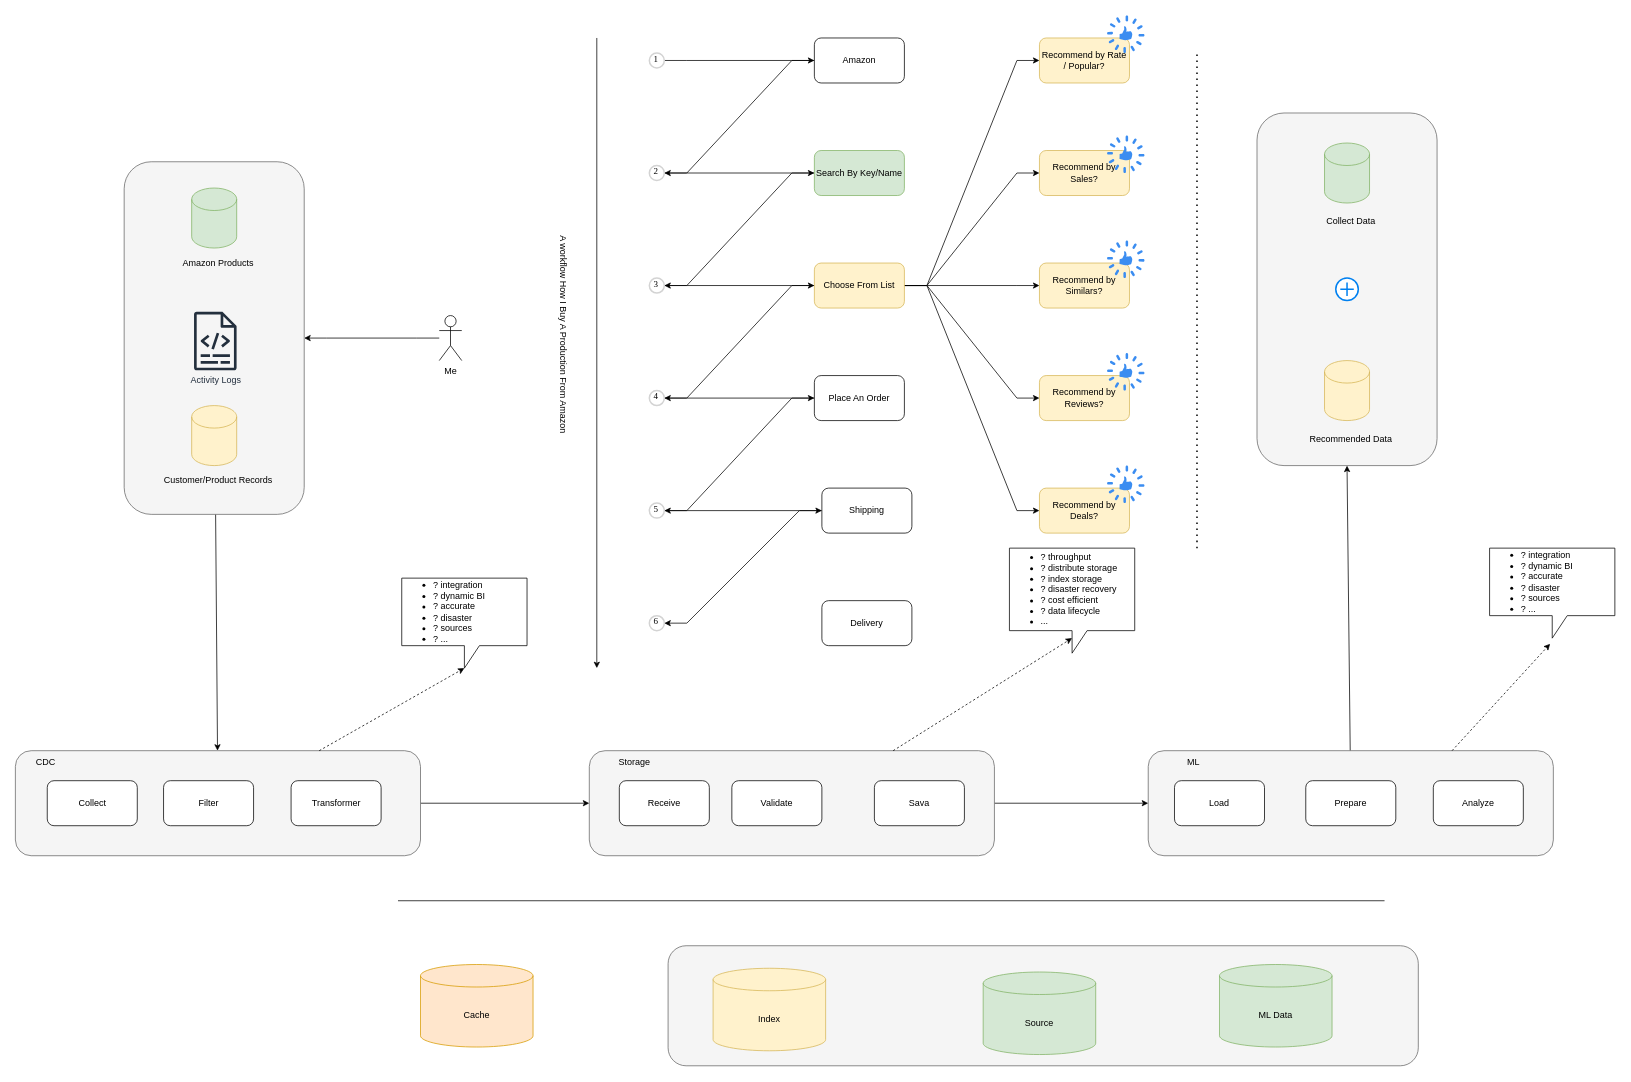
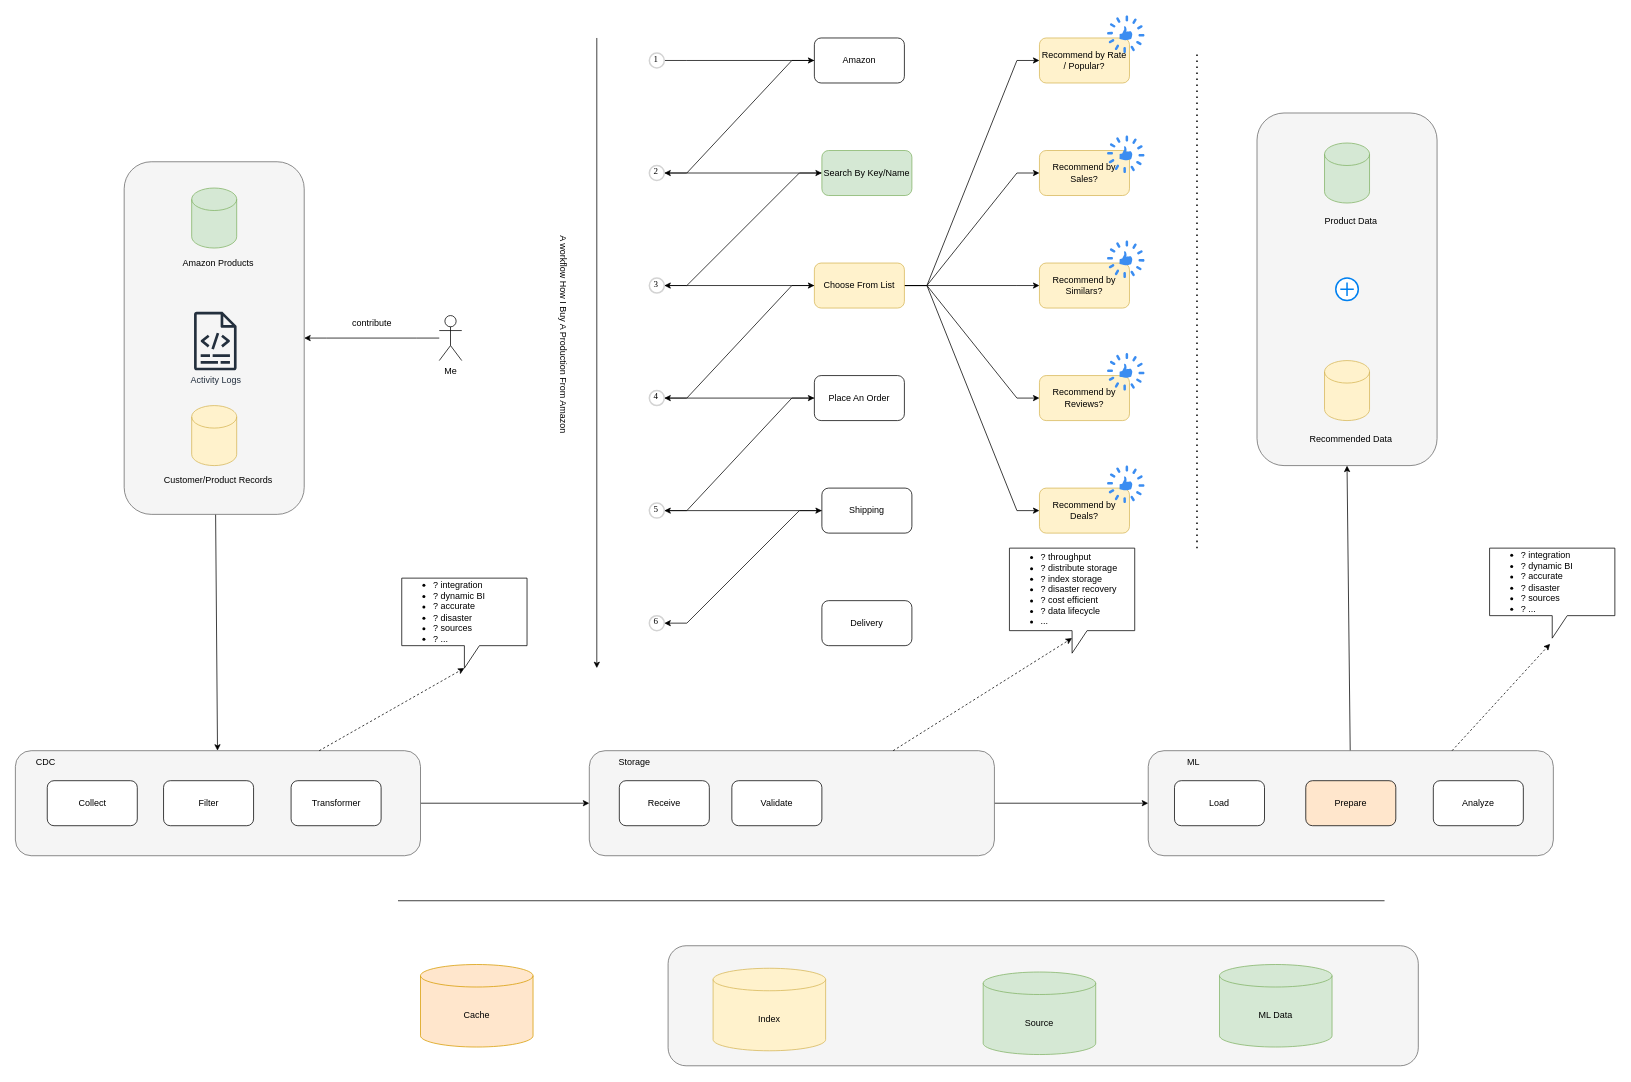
- <mxCell id="16" value="Search By Key/Name" style="rounded=1;whiteSpace=wrap;html=1;fillColor=#d5e8d4;strokeColor=#82b366;" vertex="1" parent="1"><mxGeometry x="1085" y="200" width="120" height="60" as="geometry" /></mxCell>
+ <mxCell id="16" value="Search By Key/Name" style="rounded=1;whiteSpace=wrap;html=1;fillColor=#d5e8d4;strokeColor=#82b366;" vertex="1" parent="1"><mxGeometry x="1095" y="200" width="120" height="60" as="geometry" /></mxCell>
- <mxCell id="50" value="Collect Data" style="text;html=1;align=center;verticalAlign=middle;resizable=0;points=[];autosize=1;strokeColor=none;fillColor=none;" vertex="1" parent="1"><mxGeometry x="1755" y="280" width="90" height="30" as="geometry" /></mxCell>
+ <mxCell id="50" value="Product Data" style="text;html=1;align=center;verticalAlign=middle;resizable=0;points=[];autosize=1;strokeColor=none;fillColor=none;" vertex="1" parent="1"><mxGeometry x="1755" y="280" width="90" height="30" as="geometry" /></mxCell>
+ <mxCell id="63" value="contribute" style="text;html=1;align=center;verticalAlign=middle;resizable=0;points=[];autosize=1;strokeColor=none;fillColor=none;" vertex="1" parent="1"><mxGeometry x="455" y="415" width="80" height="30" as="geometry" /></mxCell>
- <mxCell id="69" value="Sava" style="rounded=1;whiteSpace=wrap;html=1;" vertex="1" parent="1"><mxGeometry x="1165" y="1040" width="120" height="60" as="geometry" /></mxCell>
- <mxCell id="71" value="Prepare" style="rounded=1;whiteSpace=wrap;html=1;" vertex="1" parent="1"><mxGeometry x="1740" y="1040" width="120" height="60" as="geometry" /></mxCell>
+ <mxCell id="71" value="Prepare" style="rounded=1;whiteSpace=wrap;html=1;fillColor=#ffe6cc;" vertex="1" parent="1"><mxGeometry x="1740" y="1040" width="120" height="60" as="geometry" /></mxCell>
